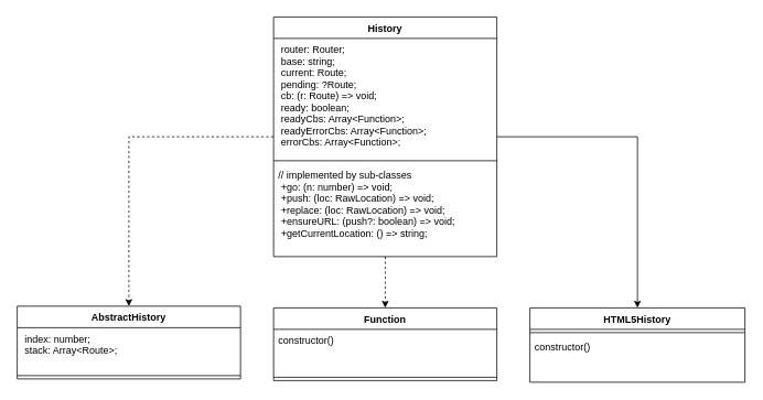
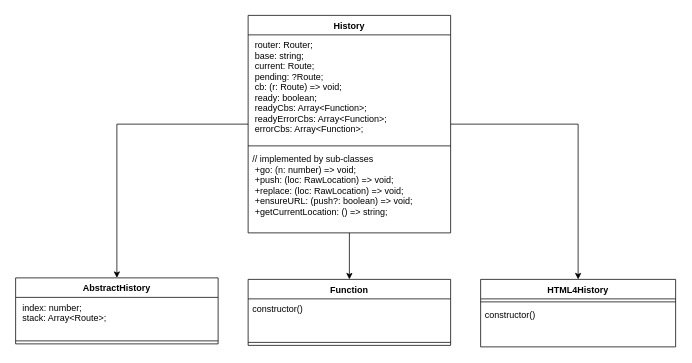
- <mxCell id="2" value="" style="edgeStyle=orthogonalEdgeStyle;rounded=0;orthogonalLoop=1;jettySize=auto;html=1;dashed=1;" edge="1" parent="1" source="5" target="9"><mxGeometry relative="1" as="geometry" /></mxCell>
+ <mxCell id="2" value="" style="edgeStyle=orthogonalEdgeStyle;rounded=0;orthogonalLoop=1;jettySize=auto;html=1;" edge="1" parent="1" source="5" target="9"><mxGeometry relative="1" as="geometry" /></mxCell>
- <mxCell id="3" value="" style="edgeStyle=orthogonalEdgeStyle;rounded=0;orthogonalLoop=1;jettySize=auto;html=1;dashed=1;" edge="1" parent="1" source="5" target="12"><mxGeometry relative="1" as="geometry" /></mxCell>
+ <mxCell id="3" value="" style="edgeStyle=orthogonalEdgeStyle;rounded=0;orthogonalLoop=1;jettySize=auto;html=1;" edge="1" parent="1" source="5" target="12"><mxGeometry relative="1" as="geometry" /></mxCell>
- <mxCell id="15" value="HTML5History" style="swimlane;fontStyle=1;align=center;verticalAlign=top;childLayout=stackLayout;horizontal=1;startSize=26;horizontalStack=0;resizeParent=1;resizeParentMax=0;resizeLast=0;collapsible=1;marginBottom=0;" vertex="1" parent="1"><mxGeometry x="640" y="372" width="260" height="90" as="geometry" /></mxCell>
+ <mxCell id="15" value="HTML4History" style="swimlane;fontStyle=1;align=center;verticalAlign=top;childLayout=stackLayout;horizontal=1;startSize=26;horizontalStack=0;resizeParent=1;resizeParentMax=0;resizeLast=0;collapsible=1;marginBottom=0;" vertex="1" parent="1"><mxGeometry x="640" y="372" width="260" height="90" as="geometry" /></mxCell>
